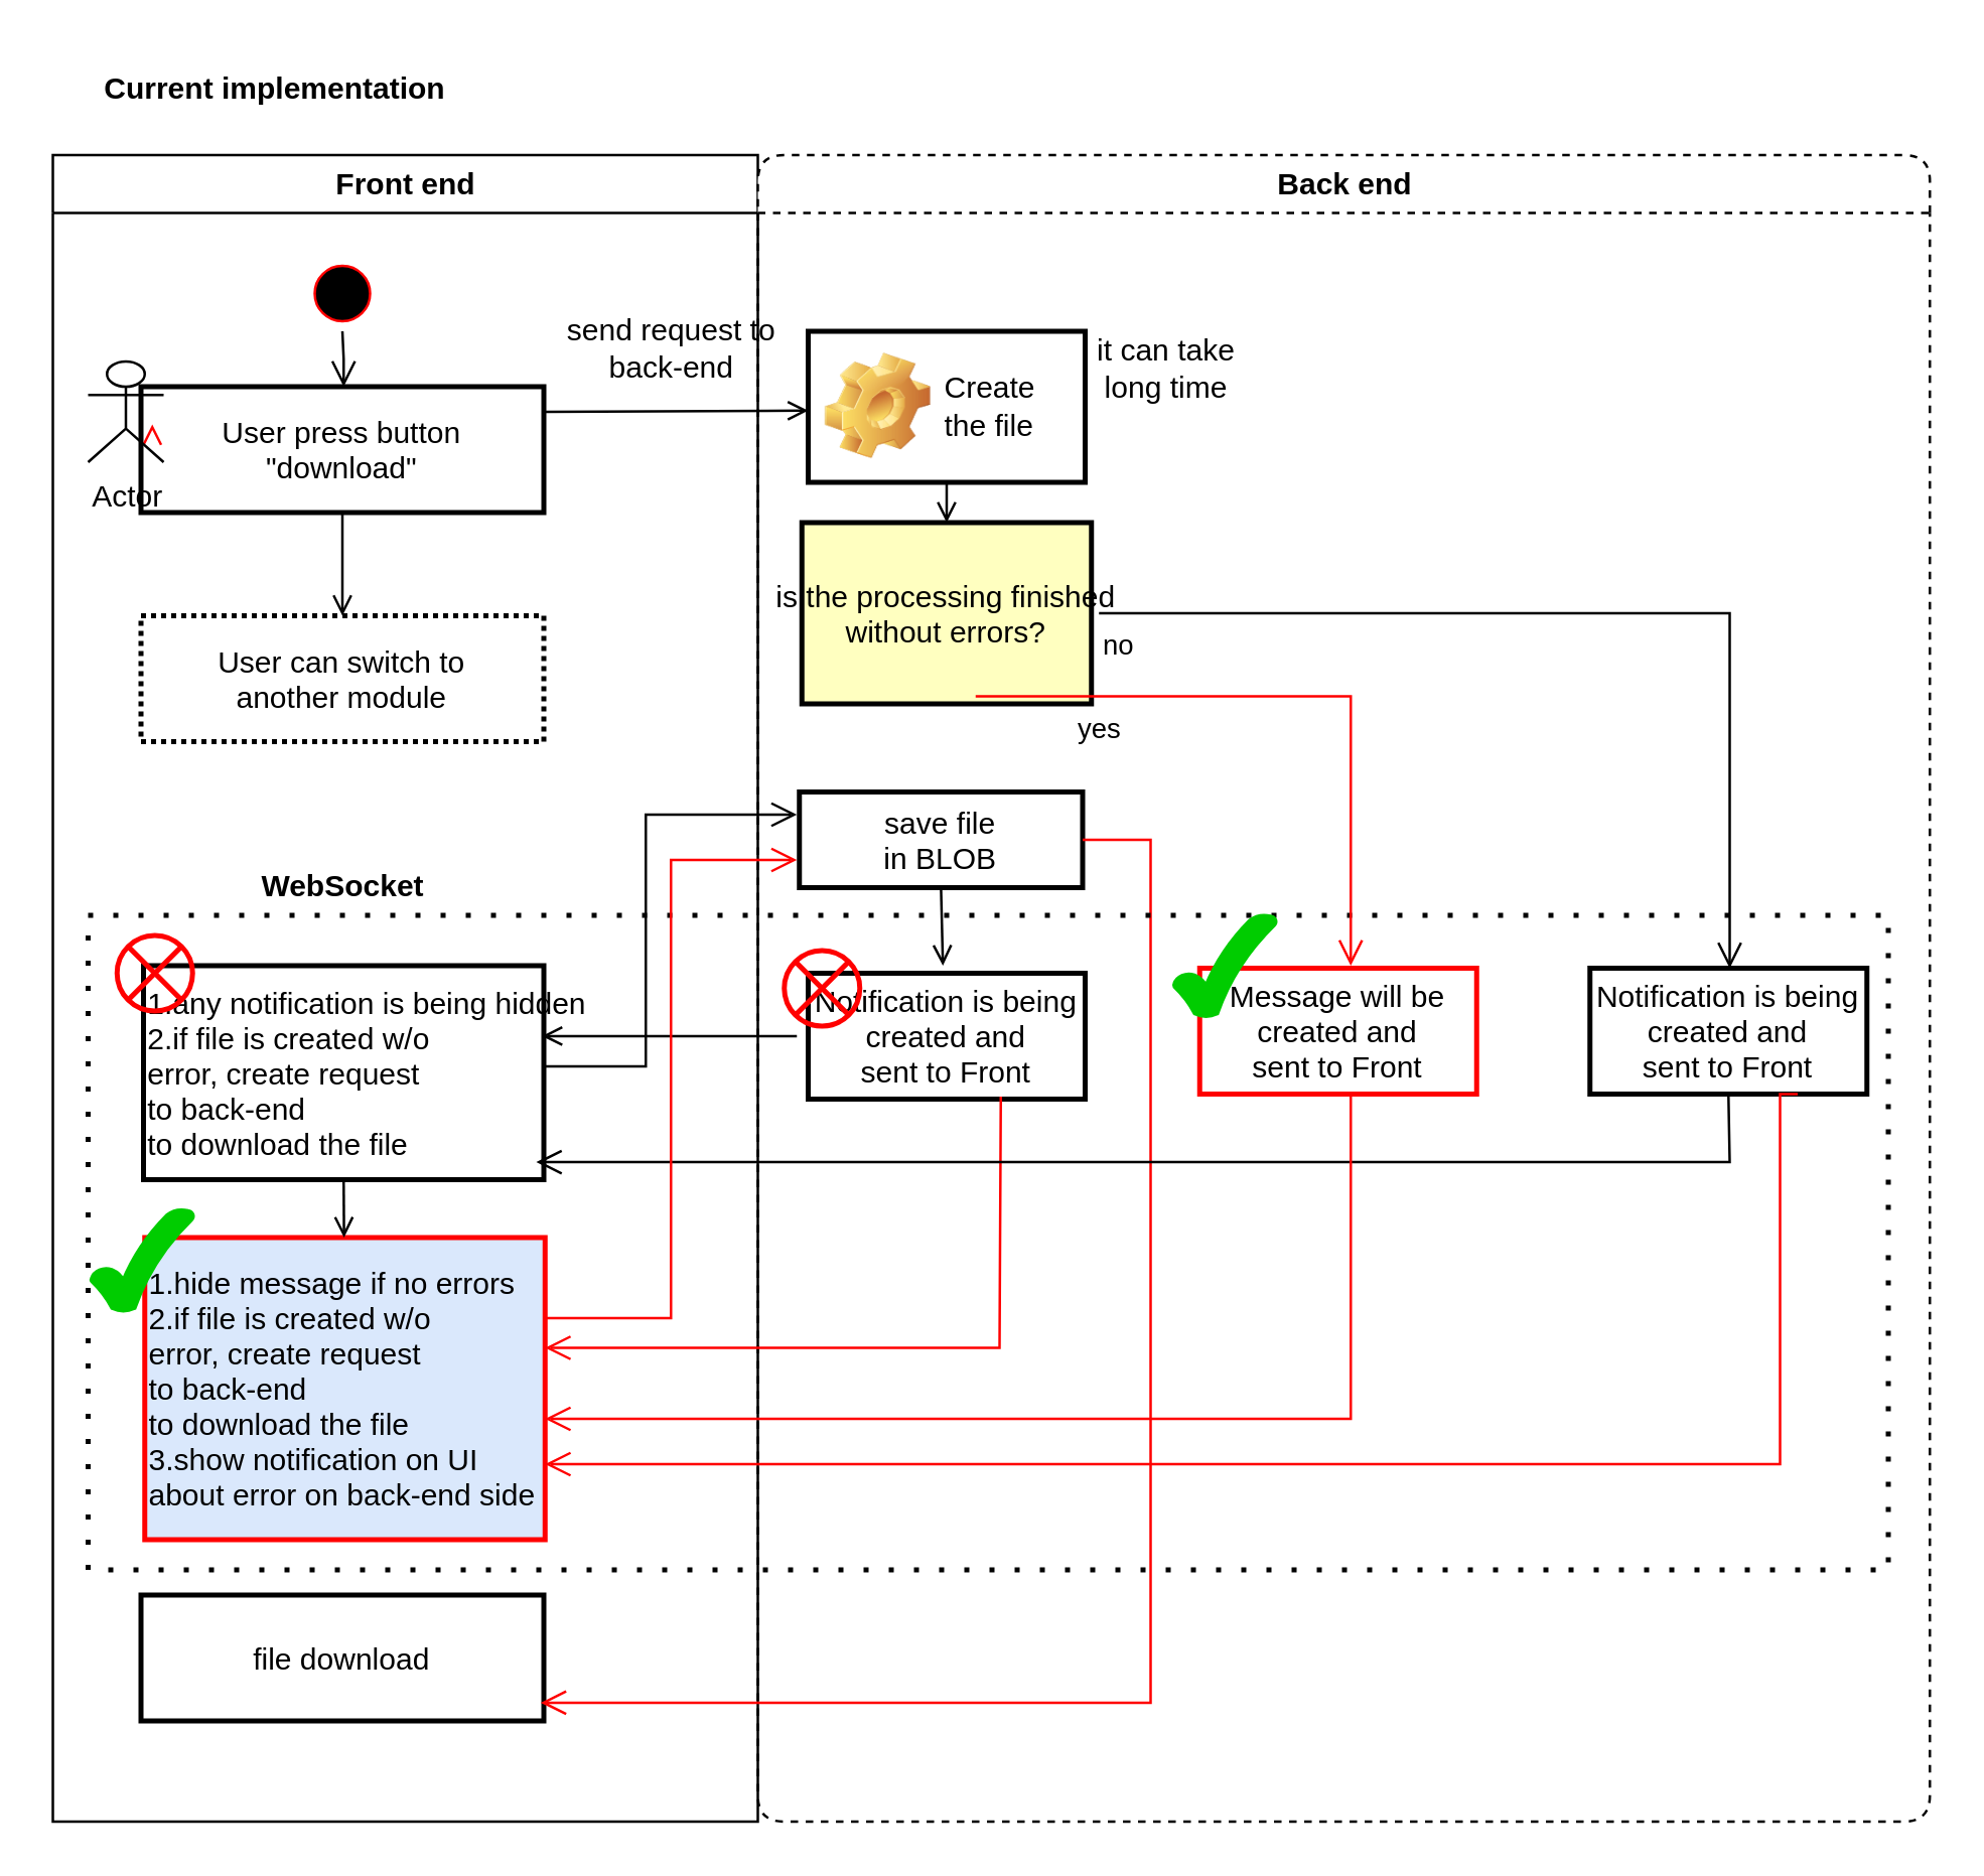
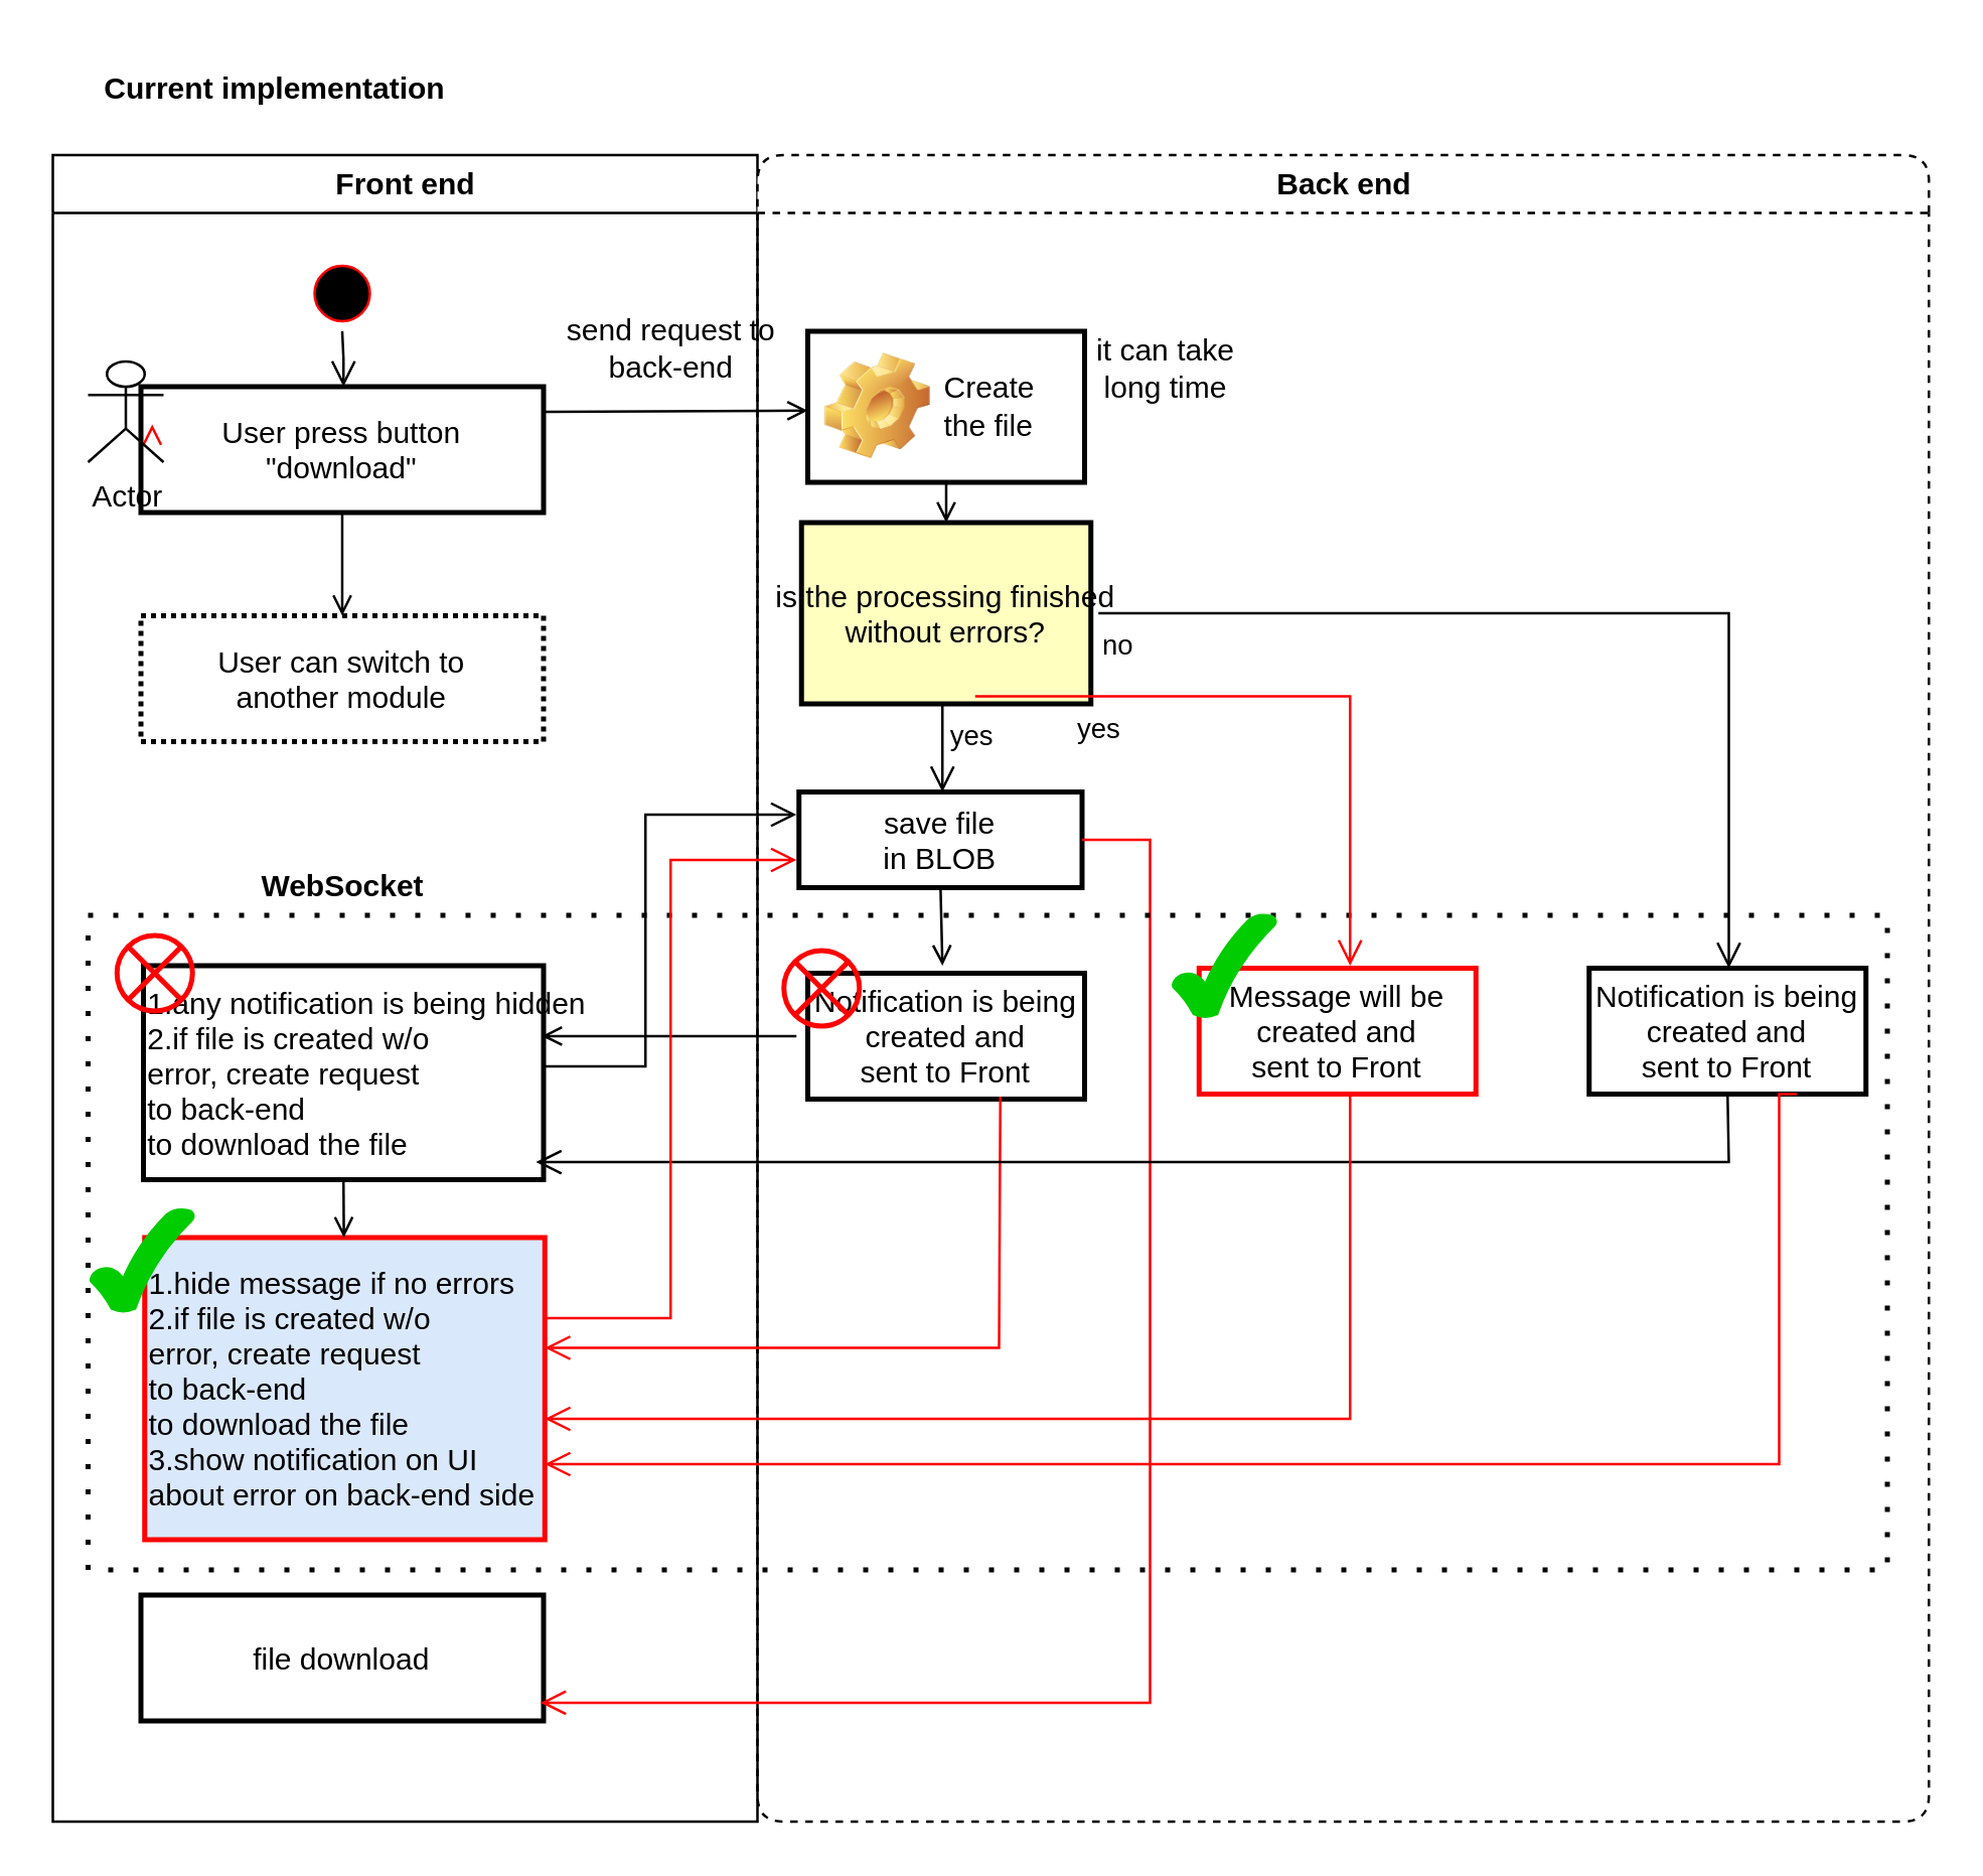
+ <mxCell id="24" value="yes" style="edgeStyle=elbowEdgeStyle;elbow=horizontal;align=left;verticalAlign=top;endArrow=open;endSize=8;strokeColor=#000000;endFill=1;rounded=0;entryX=0.5;entryY=0;entryDx=0;entryDy=0;exitX=0.5;exitY=1;exitDx=0;exitDy=0;" parent="18" source="21" target="30" edge="1"><mxGeometry x="-1" relative="1" as="geometry"><mxPoint x="213.47" y="336" as="targetPoint" /><mxPoint x="125" y="252" as="sourcePoint" /><Array as="points" /></mxGeometry></mxCell>
